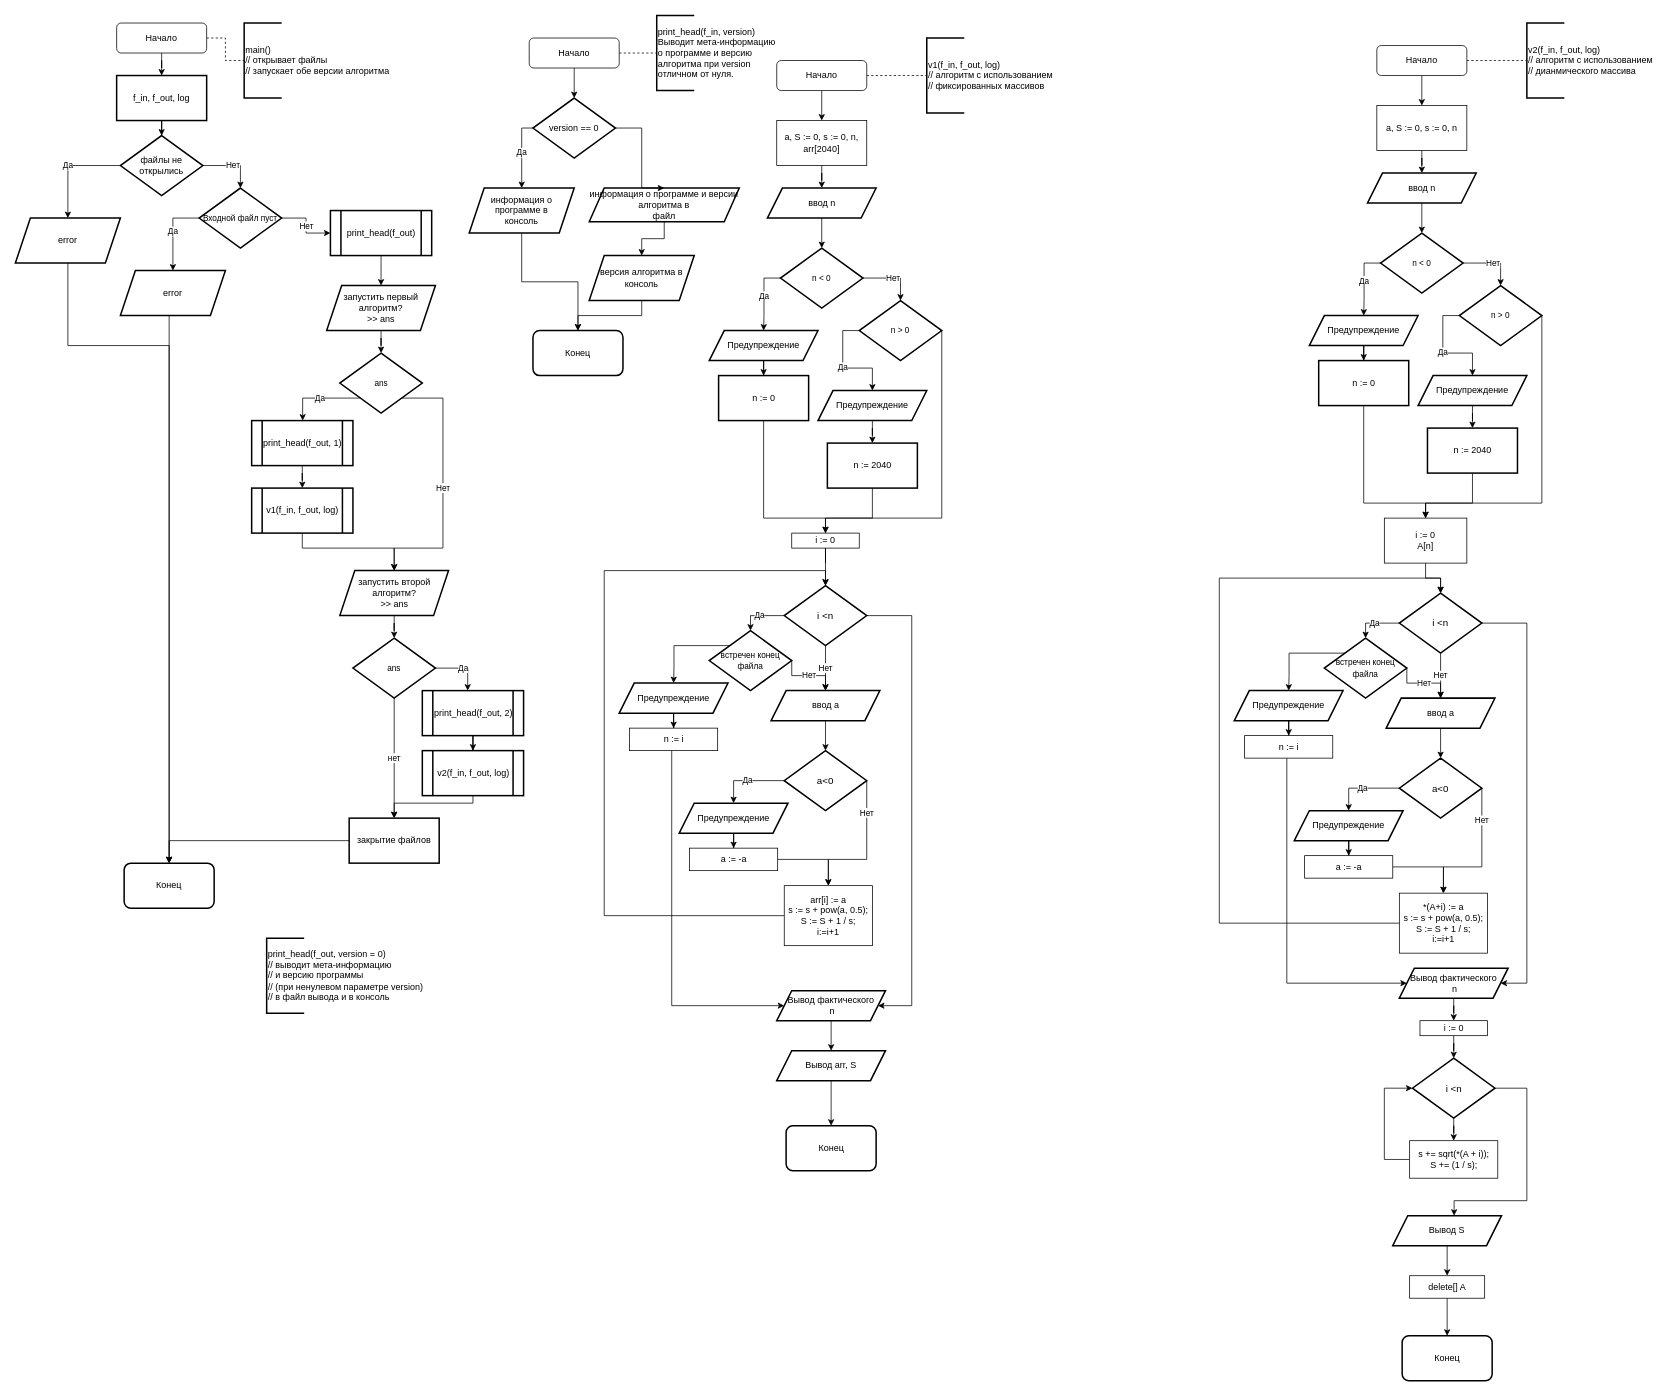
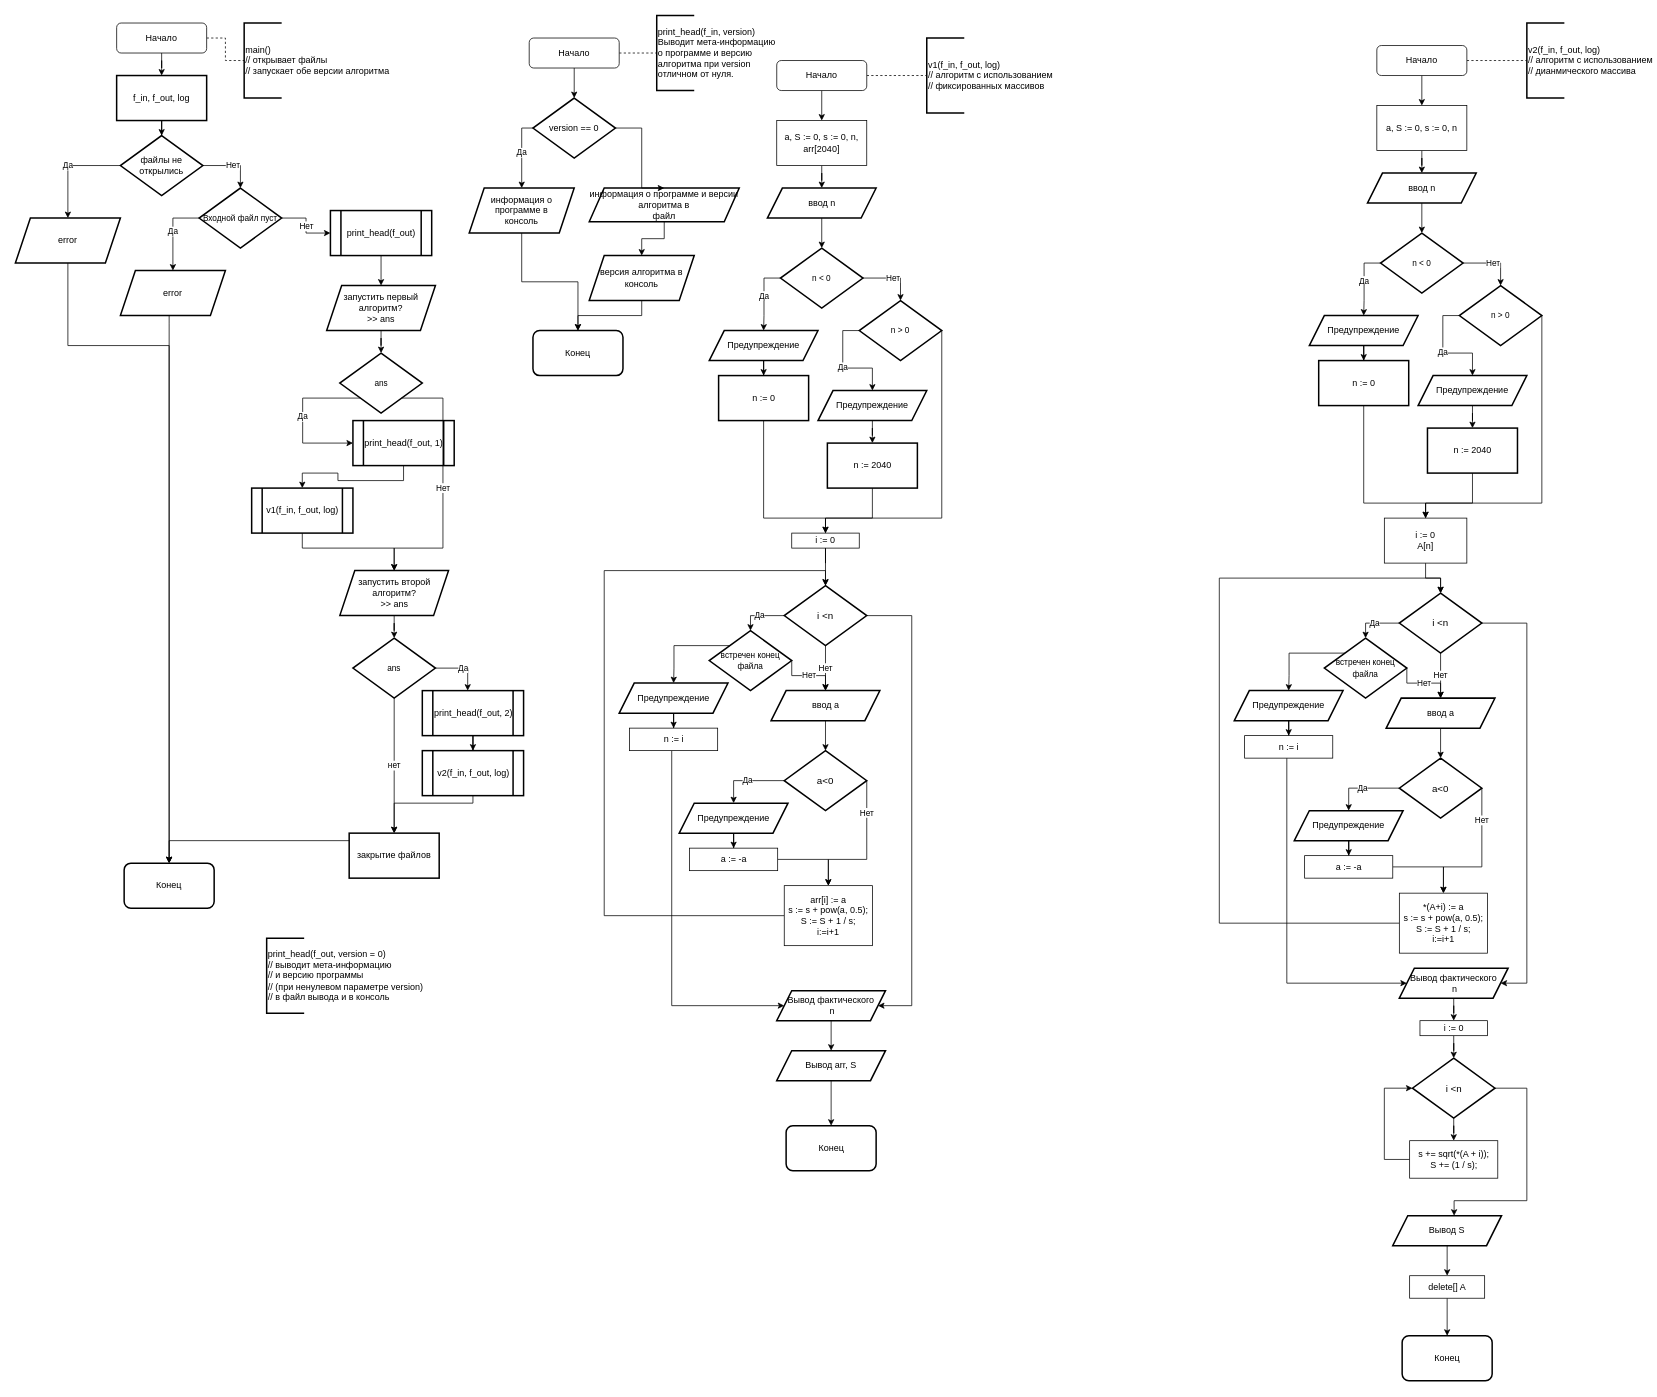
- <mxCell id="26" value="print_head(f_out, 1)" style="shape=process;whiteSpace=wrap;html=1;backgroundOutline=1;strokeWidth=2;fillColor=none;" parent="1" vertex="1"><mxGeometry x="335" y="560" width="135" height="60" as="geometry" /></mxCell>
+ <mxCell id="26" value="print_head(f_out, 1)" style="shape=process;whiteSpace=wrap;html=1;backgroundOutline=1;strokeWidth=2;fillColor=none;" parent="1" vertex="1"><mxGeometry x="470" y="560" width="135" height="60" as="geometry" /></mxCell>
- <mxCell id="39" value="закрытие файлов" style="rounded=0;whiteSpace=wrap;html=1;strokeWidth=2;fillColor=none;" parent="1" vertex="1"><mxGeometry x="465" y="1090" width="120" height="60" as="geometry" /></mxCell>
+ <mxCell id="39" value="закрытие файлов" style="rounded=0;whiteSpace=wrap;html=1;strokeWidth=2;fillColor=none;" parent="1" vertex="1"><mxGeometry x="465" y="1110" width="120" height="60" as="geometry" /></mxCell>
